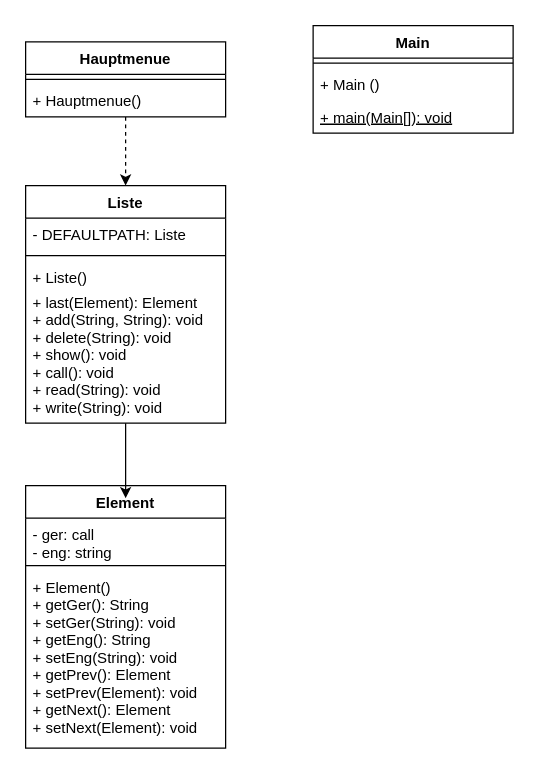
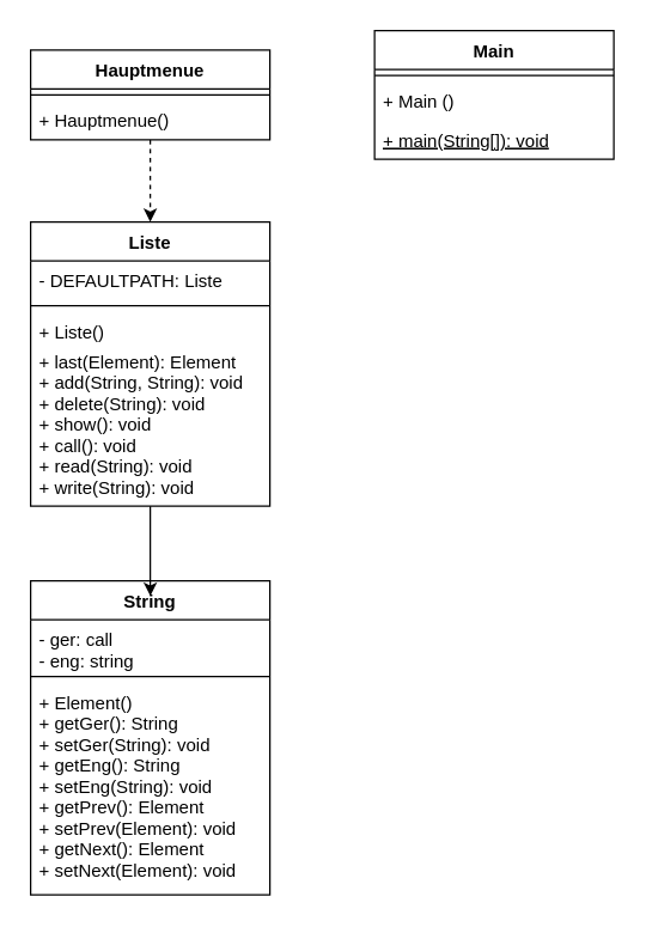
- <mxCell id="13" value="+ main(Main[]): void" style="text;strokeColor=none;fillColor=none;align=left;verticalAlign=top;spacingLeft=4;spacingRight=4;overflow=hidden;rotatable=0;points=[[0,0.5],[1,0.5]];portConstraint=eastwest;fontStyle=4" vertex="1" parent="10"><mxGeometry y="60" width="160" height="26" as="geometry" /></mxCell>
+ <mxCell id="13" value="+ main(String[]): void" style="text;strokeColor=none;fillColor=none;align=left;verticalAlign=top;spacingLeft=4;spacingRight=4;overflow=hidden;rotatable=0;points=[[0,0.5],[1,0.5]];portConstraint=eastwest;fontStyle=4" vertex="1" parent="10"><mxGeometry y="60" width="160" height="26" as="geometry" /></mxCell>
- <mxCell id="14" value="Element" style="swimlane;fontStyle=1;align=center;verticalAlign=top;childLayout=stackLayout;horizontal=1;startSize=26;horizontalStack=0;resizeParent=1;resizeParentMax=0;resizeLast=0;collapsible=1;marginBottom=0;" vertex="1" parent="1"><mxGeometry x="20" y="388" width="160" height="210" as="geometry" /></mxCell>
+ <mxCell id="14" value="String" style="swimlane;fontStyle=1;align=center;verticalAlign=top;childLayout=stackLayout;horizontal=1;startSize=26;horizontalStack=0;resizeParent=1;resizeParentMax=0;resizeLast=0;collapsible=1;marginBottom=0;" vertex="1" parent="1"><mxGeometry x="20" y="388" width="160" height="210" as="geometry" /></mxCell>
